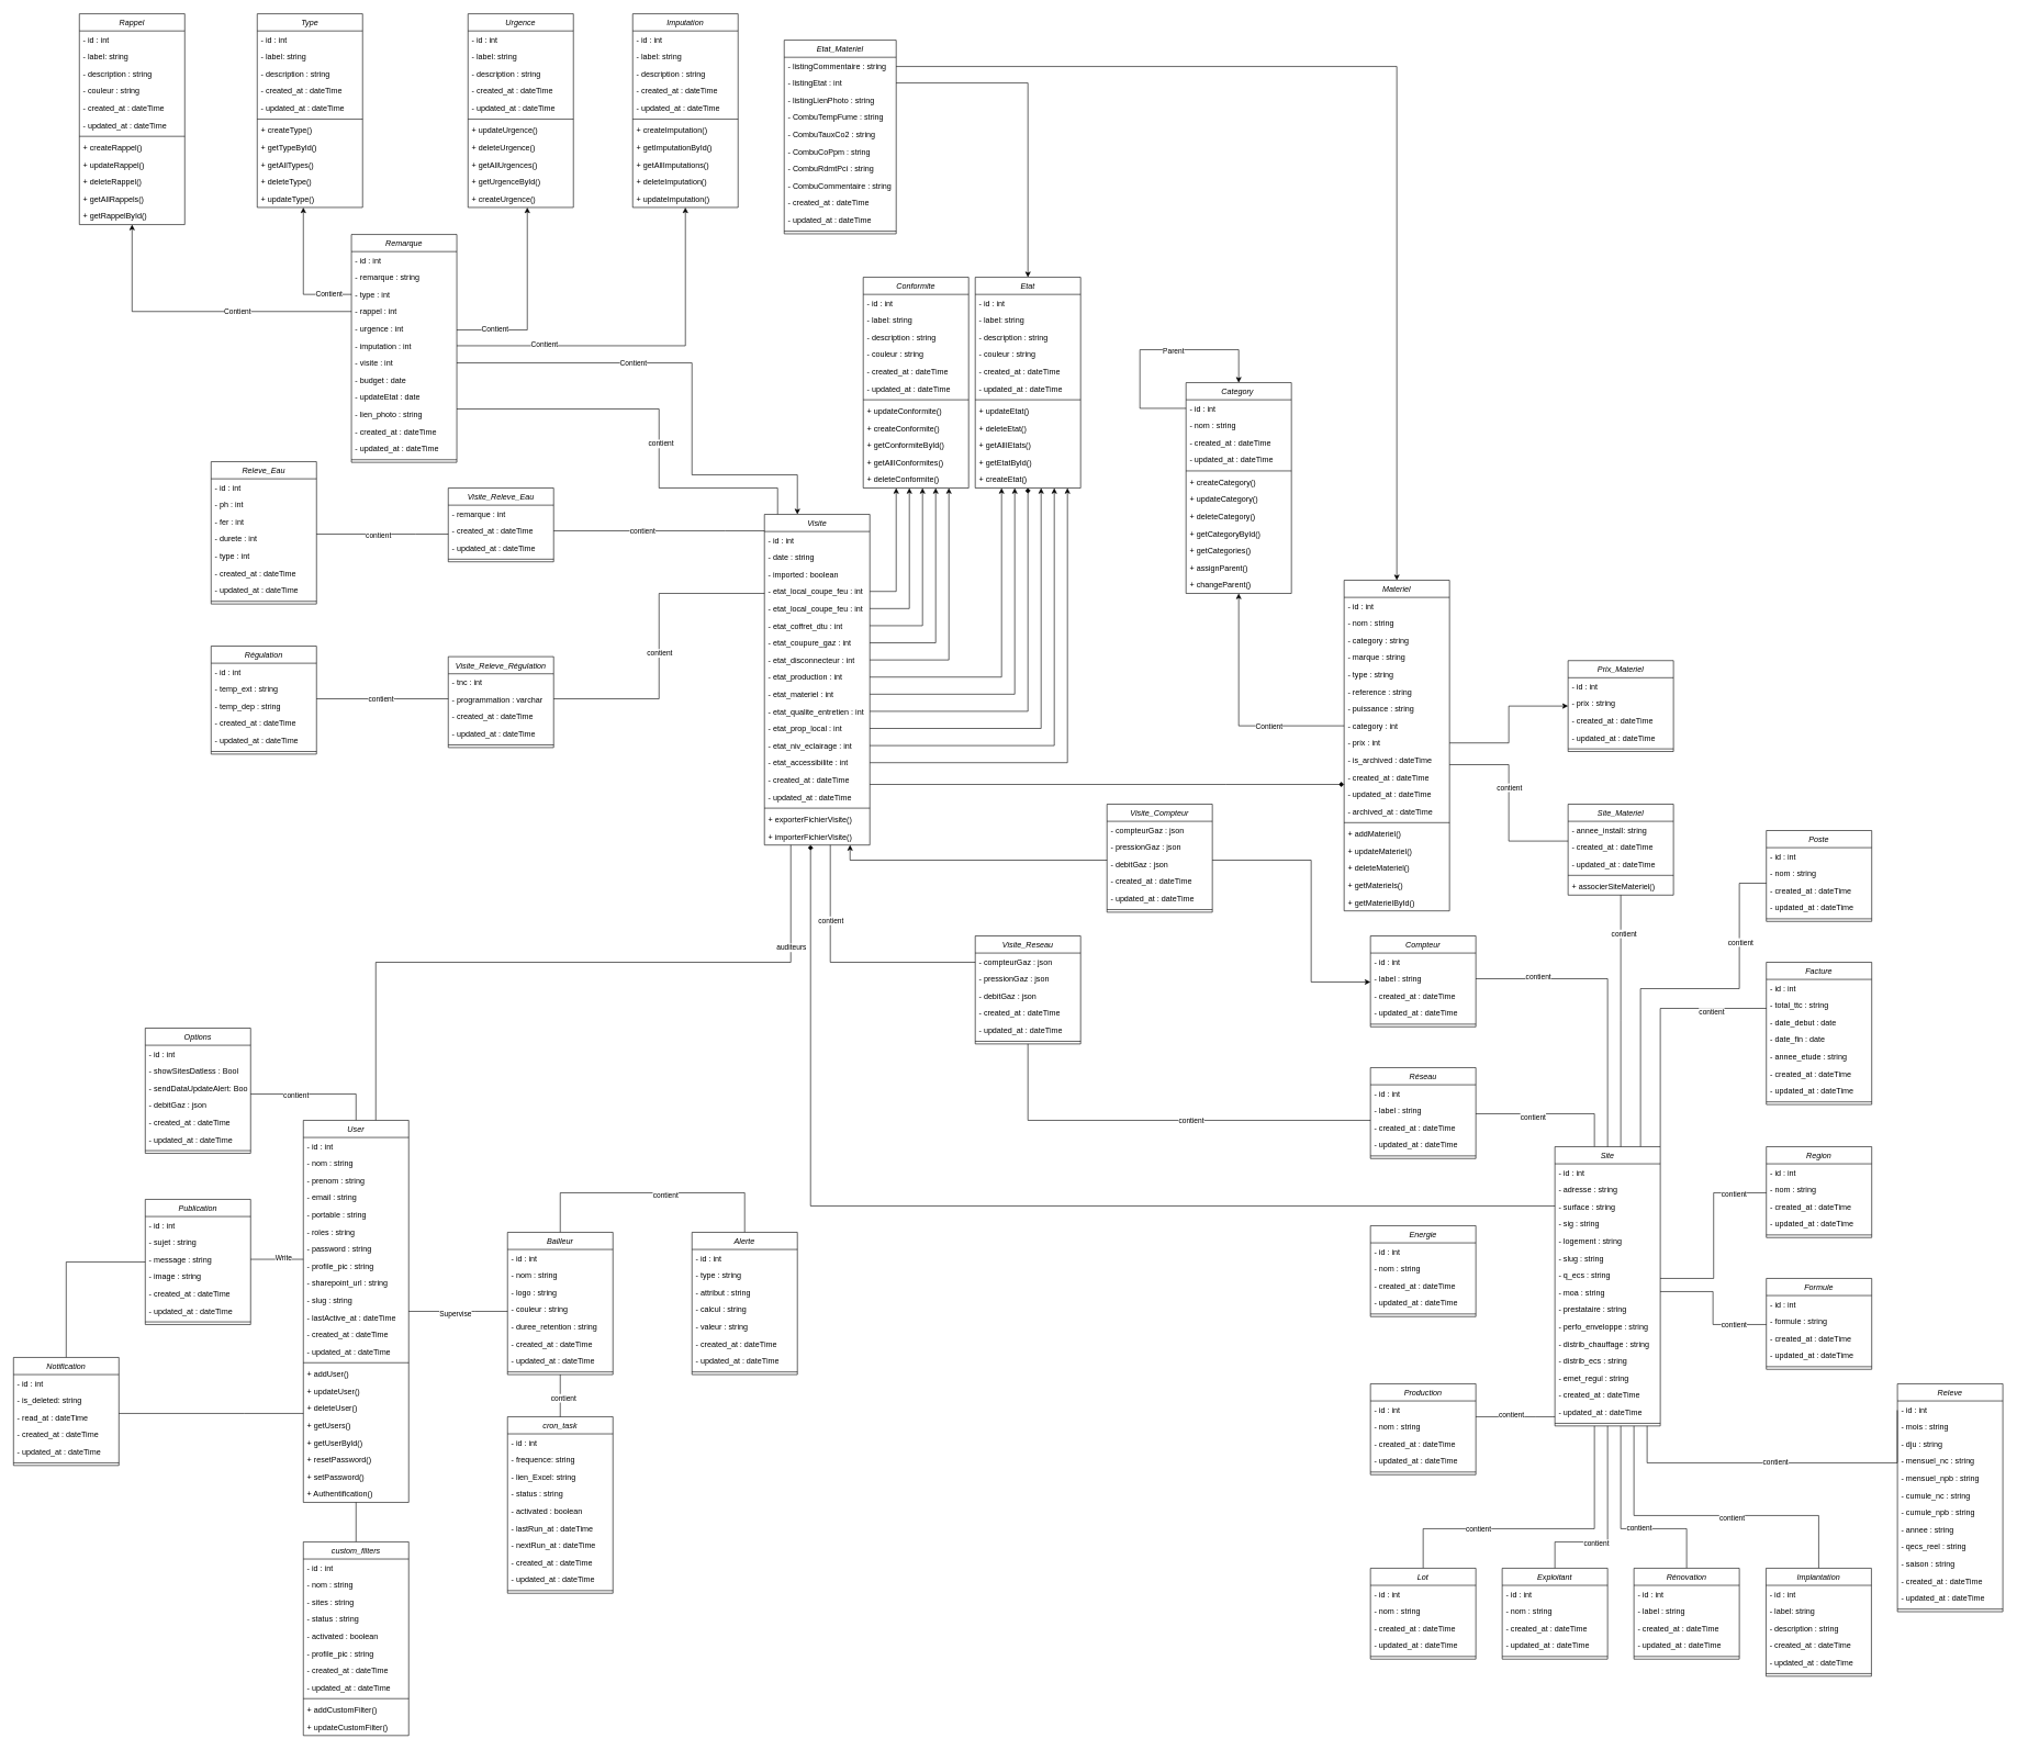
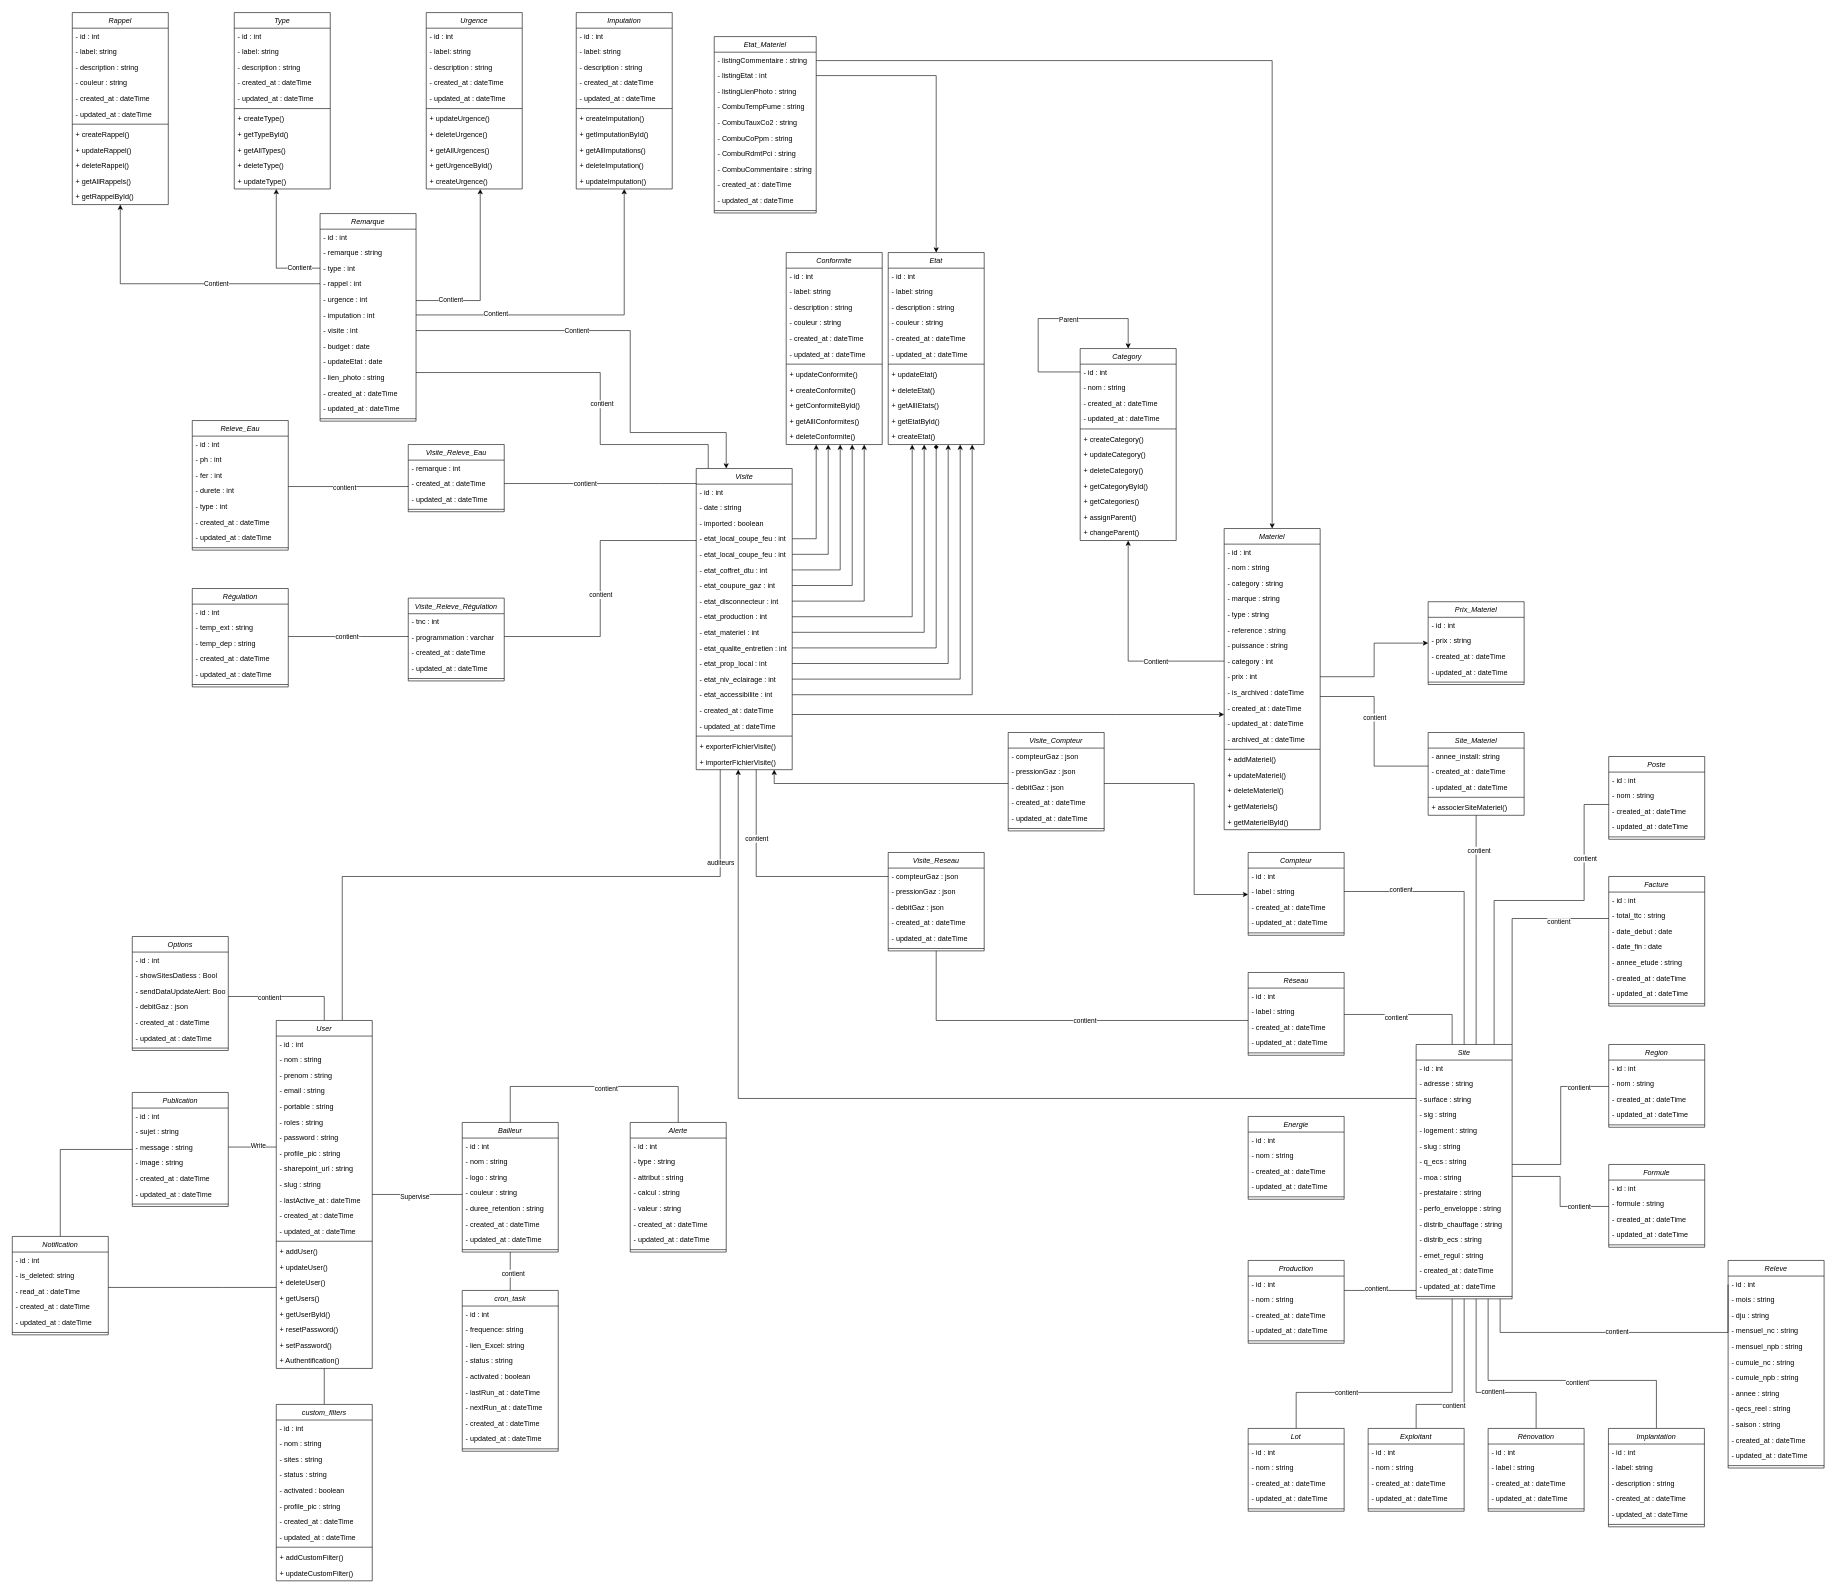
- <mxCell id="314" style="edgeStyle=orthogonalEdgeStyle;rounded=0;orthogonalLoop=1;jettySize=auto;html=1;endArrow=diamond;" edge="1" parent="1" source="315" target="70"><mxGeometry relative="1" as="geometry"><Array as="points"><mxPoint x="1860" y="1190" /><mxPoint x="1860" y="1190" /></Array></mxGeometry></mxCell>
+ <mxCell id="314" style="edgeStyle=orthogonalEdgeStyle;rounded=0;orthogonalLoop=1;jettySize=auto;html=1;" edge="1" parent="1" source="315" target="70"><mxGeometry relative="1" as="geometry"><Array as="points"><mxPoint x="1860" y="1190" /><mxPoint x="1860" y="1190" /></Array></mxGeometry></mxCell>
- <mxCell id="335" style="edgeStyle=orthogonalEdgeStyle;rounded=0;orthogonalLoop=1;jettySize=auto;html=1;endArrow=diamond;" edge="1" parent="1" source="336" target="315"><mxGeometry relative="1" as="geometry"><Array as="points"><mxPoint x="1230" y="1830" /></Array></mxGeometry></mxCell>
+ <mxCell id="335" style="edgeStyle=orthogonalEdgeStyle;rounded=0;orthogonalLoop=1;jettySize=auto;html=1;" edge="1" parent="1" source="336" target="315"><mxGeometry relative="1" as="geometry"><Array as="points"><mxPoint x="1230" y="1830" /></Array></mxGeometry></mxCell>
